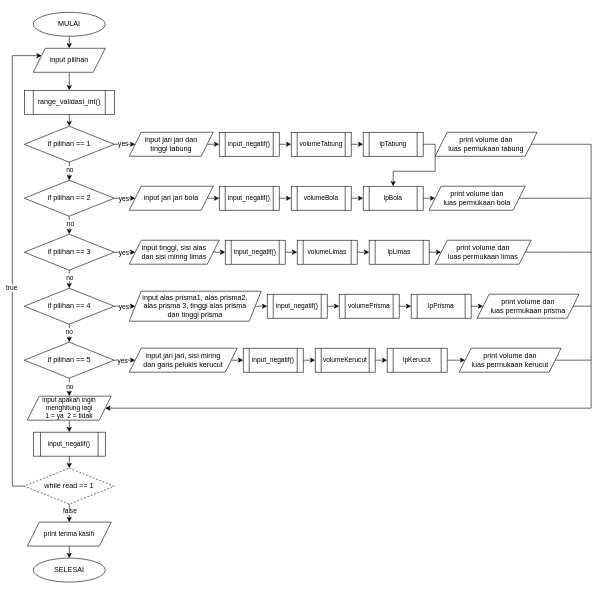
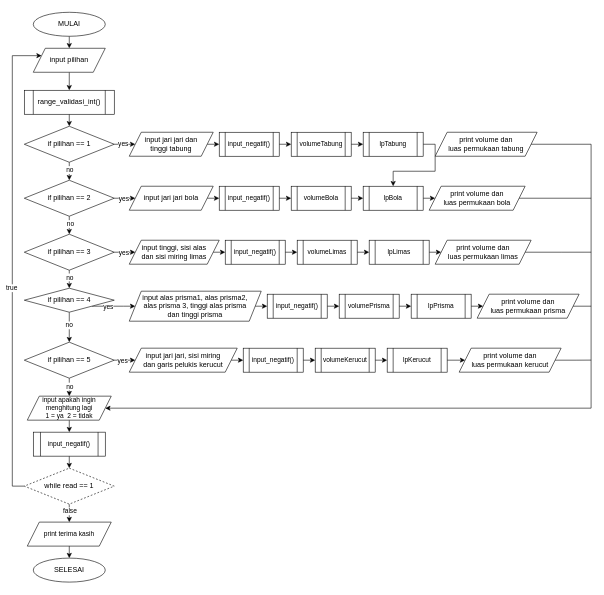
- <mxCell id="25" value="if pilihan == 4" style="rhombus;whiteSpace=wrap;html=1;" vertex="1" parent="1"><mxGeometry x="40" y="480" width="150" height="60" as="geometry" /></mxCell>
+ <mxCell id="25" value="if pilihan == 4" style="rhombus;whiteSpace=wrap;html=1;" vertex="1" parent="1"><mxGeometry x="40" y="480" width="150" height="40" as="geometry" /></mxCell>
